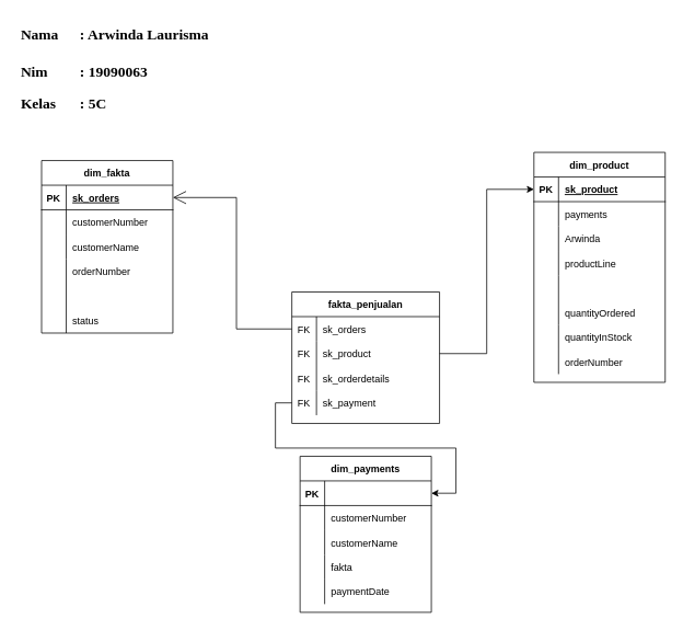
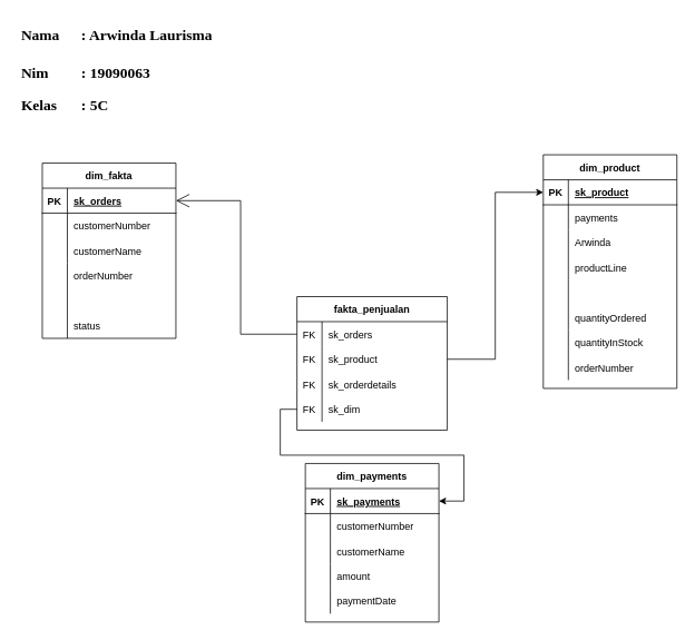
- <mxCell id="14" value="sk_payment" style="shape=partialRectangle;connectable=0;fillColor=none;top=0;left=0;bottom=0;right=0;align=left;spacingLeft=6;overflow=hidden;" parent="12" vertex="1"><mxGeometry x="30" width="150" height="30" as="geometry"><mxRectangle width="150" height="30" as="alternateBounds" /></mxGeometry></mxCell>
+ <mxCell id="14" value="sk_dim" style="shape=partialRectangle;connectable=0;fillColor=none;top=0;left=0;bottom=0;right=0;align=left;spacingLeft=6;overflow=hidden;" parent="12" vertex="1"><mxGeometry x="30" width="150" height="30" as="geometry"><mxRectangle width="150" height="30" as="alternateBounds" /></mxGeometry></mxCell>
+ <mxCell id="61" value="sk_payments" style="shape=partialRectangle;connectable=0;fillColor=none;top=0;left=0;bottom=0;right=0;align=left;spacingLeft=6;fontStyle=5;overflow=hidden;" parent="59" vertex="1"><mxGeometry x="30" width="130" height="30" as="geometry"><mxRectangle width="130" height="30" as="alternateBounds" /></mxGeometry></mxCell>
- <mxCell id="70" value="fakta" style="shape=partialRectangle;connectable=0;fillColor=none;top=0;left=0;bottom=0;right=0;align=left;spacingLeft=6;overflow=hidden;" parent="68" vertex="1"><mxGeometry x="30" width="130" height="30" as="geometry"><mxRectangle width="130" height="30" as="alternateBounds" /></mxGeometry></mxCell>
+ <mxCell id="70" value="amount" style="shape=partialRectangle;connectable=0;fillColor=none;top=0;left=0;bottom=0;right=0;align=left;spacingLeft=6;overflow=hidden;" parent="68" vertex="1"><mxGeometry x="30" width="130" height="30" as="geometry"><mxRectangle width="130" height="30" as="alternateBounds" /></mxGeometry></mxCell>
